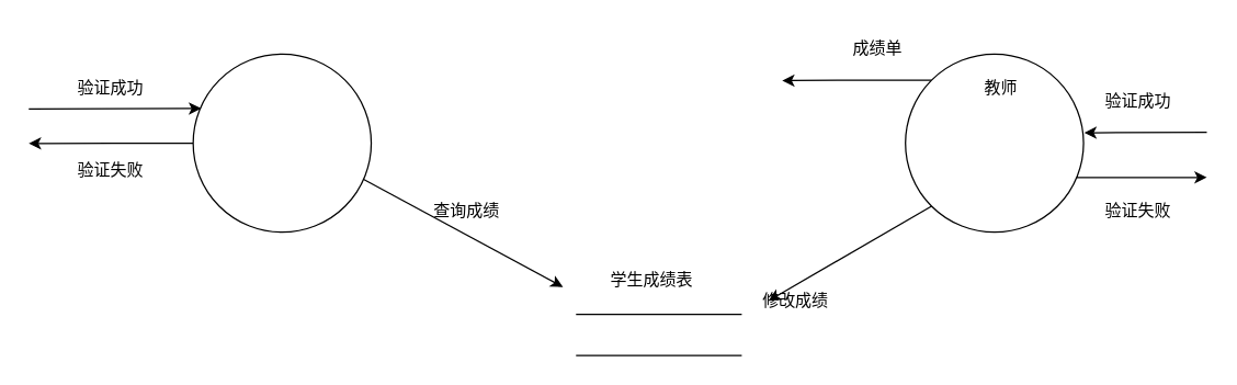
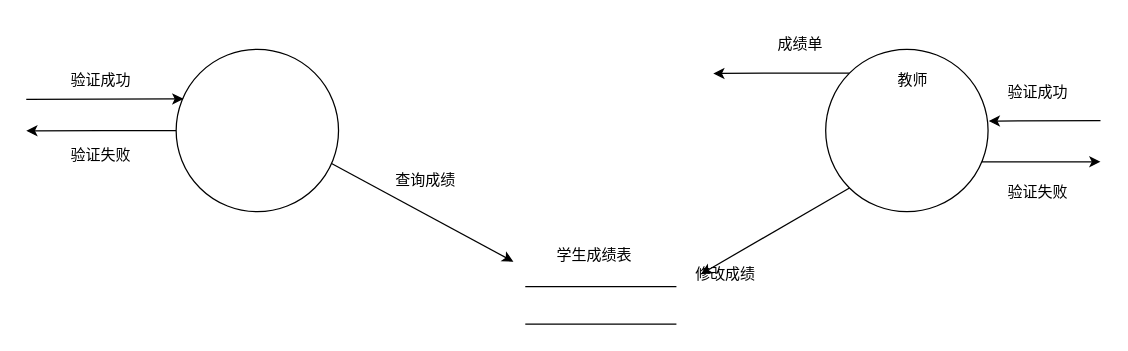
- <mxCell id="19" value="查询成绩" style="text;html=1;strokeColor=none;fillColor=none;align=center;verticalAlign=middle;whiteSpace=wrap;rounded=0;" vertex="1" parent="1"><mxGeometry x="310" y="139" width="60" height="30" as="geometry" /></mxCell>
+ <mxCell id="19" value="查询成绩" style="text;html=1;strokeColor=none;fillColor=none;align=center;verticalAlign=middle;whiteSpace=wrap;rounded=0;" vertex="1" parent="1"><mxGeometry x="310" y="129" width="60" height="30" as="geometry" /></mxCell>
